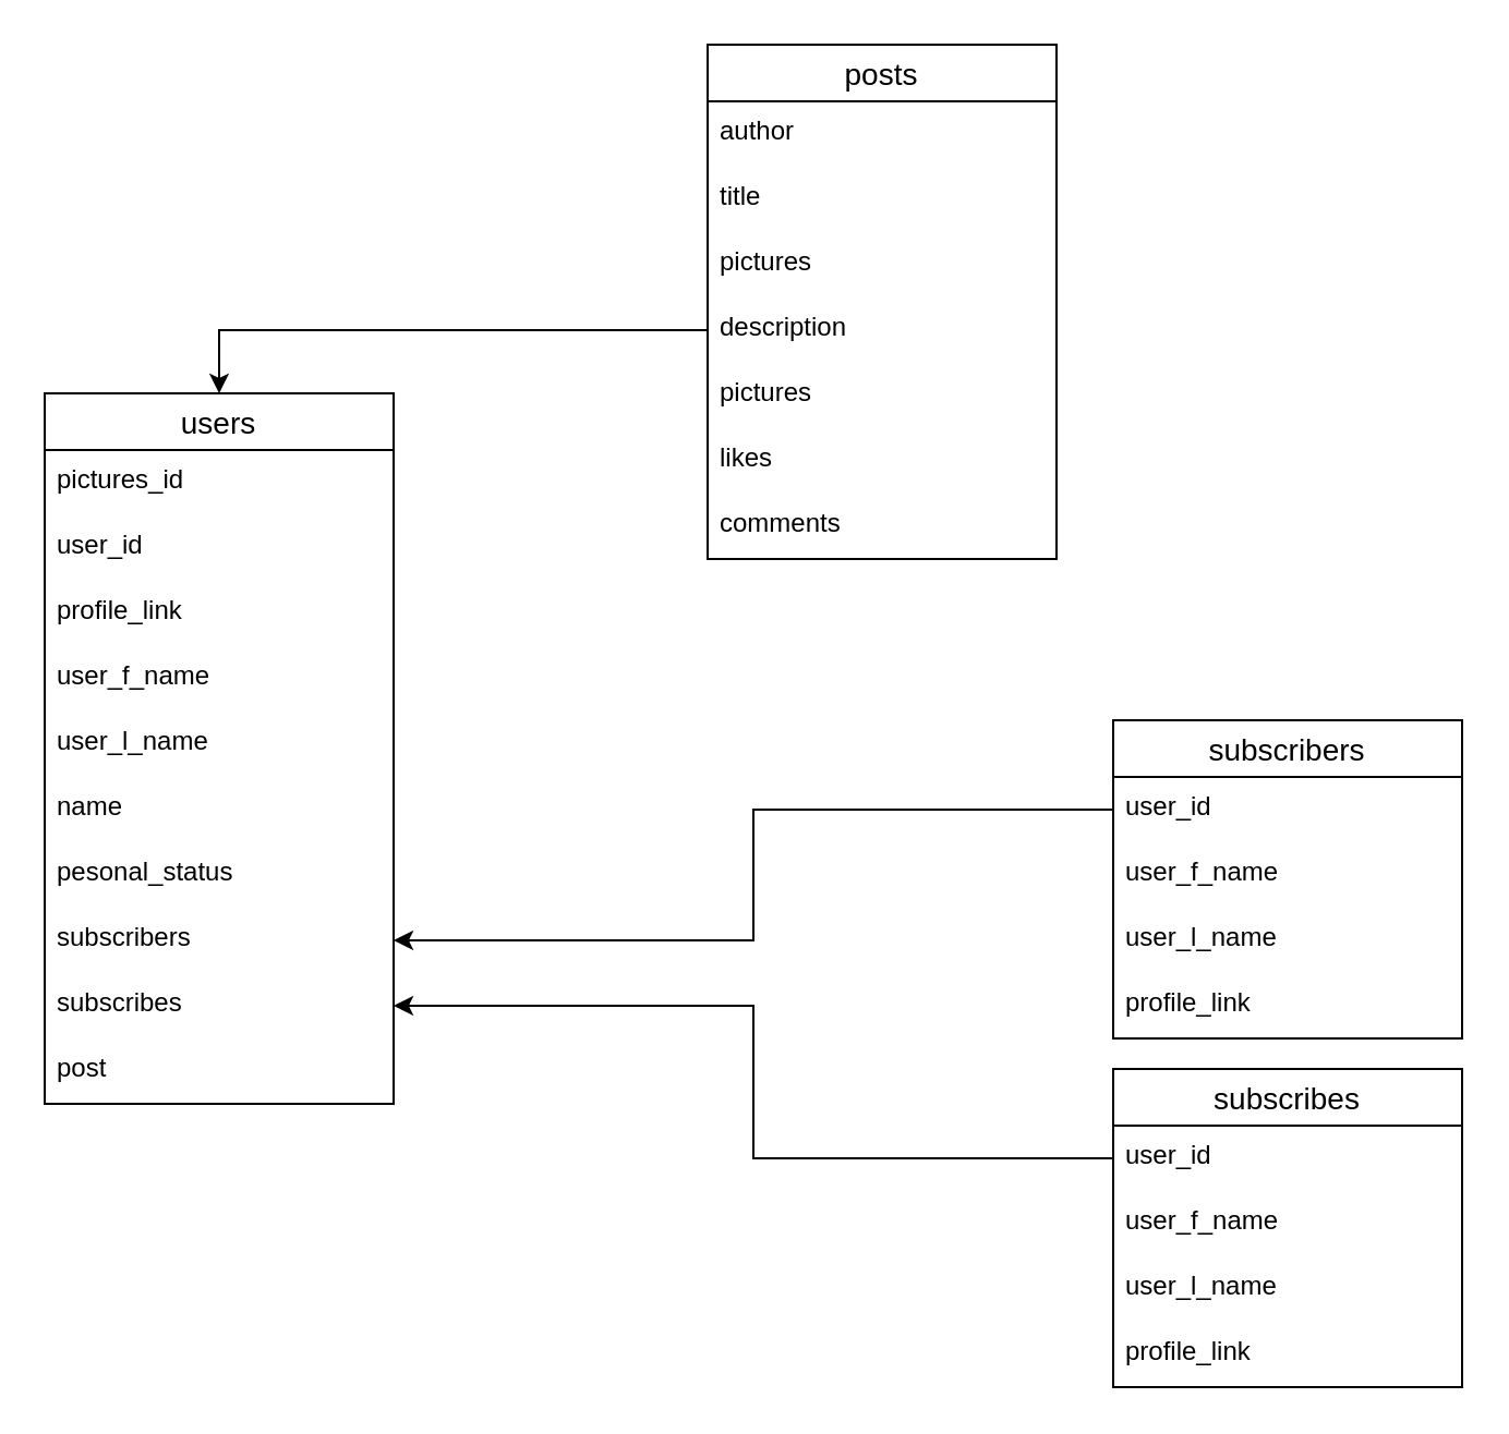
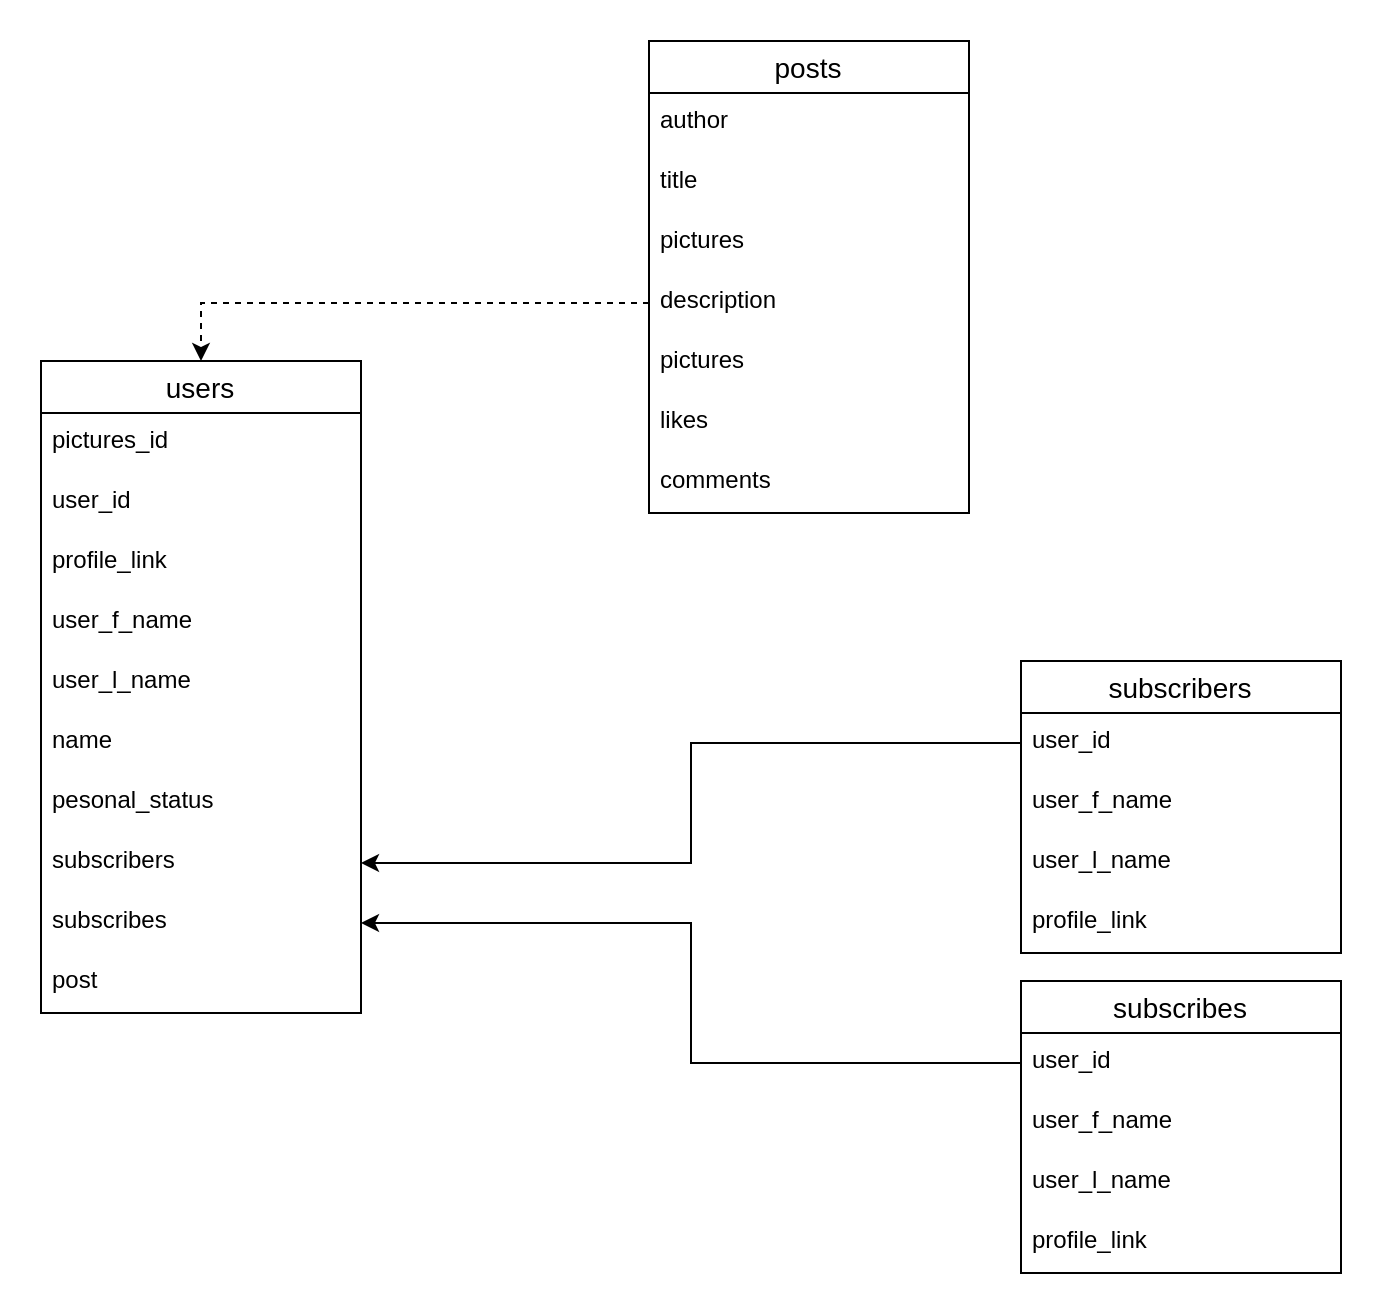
- <mxCell id="26" style="edgeStyle=orthogonalEdgeStyle;rounded=0;orthogonalLoop=1;jettySize=auto;html=1;exitX=0;exitY=0.5;exitDx=0;exitDy=0;entryX=0.5;entryY=0;entryDx=0;entryDy=0;" edge="1" parent="1" source="17" target="2"><mxGeometry relative="1" as="geometry" /></mxCell>
+ <mxCell id="26" style="edgeStyle=orthogonalEdgeStyle;rounded=0;orthogonalLoop=1;jettySize=auto;html=1;exitX=0;exitY=0.5;exitDx=0;exitDy=0;entryX=0.5;entryY=0;entryDx=0;entryDy=0;dashed=1;" edge="1" parent="1" source="17" target="2"><mxGeometry relative="1" as="geometry" /></mxCell>
